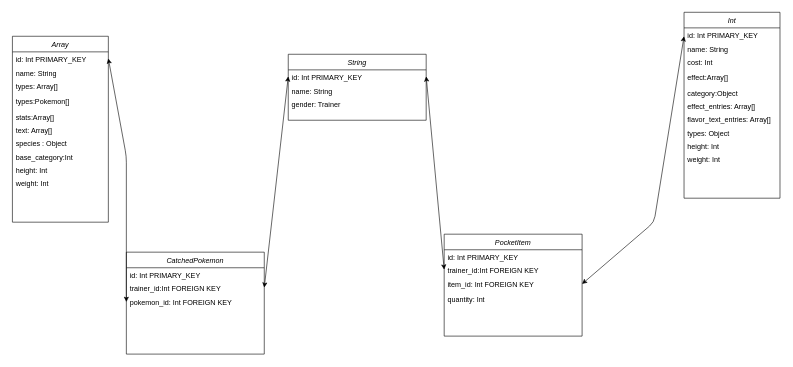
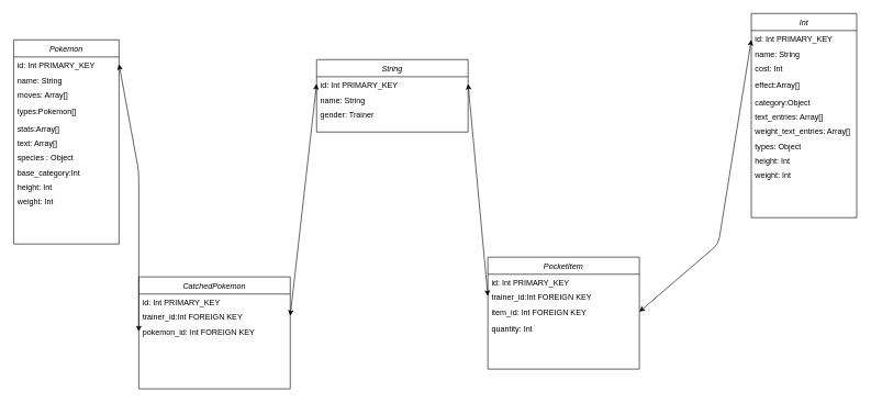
- <mxCell id="2" value="Array" style="swimlane;fontStyle=2;align=center;verticalAlign=top;childLayout=stackLayout;horizontal=1;startSize=26;horizontalStack=0;resizeParent=1;resizeLast=0;collapsible=1;marginBottom=0;rounded=0;shadow=0;strokeWidth=1;" parent="1" vertex="1"><mxGeometry x="20" y="60" width="160" height="310" as="geometry"><mxRectangle x="220" y="120" width="160" height="26" as="alternateBounds" /></mxGeometry></mxCell>
+ <mxCell id="2" value="Pokemon" style="swimlane;fontStyle=2;align=center;verticalAlign=top;childLayout=stackLayout;horizontal=1;startSize=26;horizontalStack=0;resizeParent=1;resizeLast=0;collapsible=1;marginBottom=0;rounded=0;shadow=0;strokeWidth=1;" parent="1" vertex="1"><mxGeometry x="20" y="60" width="160" height="310" as="geometry"><mxRectangle x="220" y="120" width="160" height="26" as="alternateBounds" /></mxGeometry></mxCell>
- <mxCell id="5" value="types: Array[]" style="text;align=left;verticalAlign=top;spacingLeft=4;spacingRight=4;overflow=hidden;rotatable=0;points=[[0,0.5],[1,0.5]];portConstraint=eastwest;" parent="2" vertex="1"><mxGeometry y="70" width="160" height="26" as="geometry" /></mxCell>
+ <mxCell id="5" value="moves: Array[]" style="text;align=left;verticalAlign=top;spacingLeft=4;spacingRight=4;overflow=hidden;rotatable=0;points=[[0,0.5],[1,0.5]];portConstraint=eastwest;" parent="2" vertex="1"><mxGeometry y="70" width="160" height="26" as="geometry" /></mxCell>
- <mxCell id="19" value="effect_entries: Array[]" style="text;align=left;verticalAlign=top;spacingLeft=4;spacingRight=4;overflow=hidden;rotatable=0;points=[[0,0.5],[1,0.5]];portConstraint=eastwest;rounded=0;shadow=0;html=0;" vertex="1" parent="13"><mxGeometry y="144" width="160" height="22" as="geometry" /></mxCell>
+ <mxCell id="19" value="text_entries: Array[]" style="text;align=left;verticalAlign=top;spacingLeft=4;spacingRight=4;overflow=hidden;rotatable=0;points=[[0,0.5],[1,0.5]];portConstraint=eastwest;rounded=0;shadow=0;html=0;" vertex="1" parent="13"><mxGeometry y="144" width="160" height="22" as="geometry" /></mxCell>
- <mxCell id="20" value="flavor_text_entries: Array[]" style="text;align=left;verticalAlign=top;spacingLeft=4;spacingRight=4;overflow=hidden;rotatable=0;points=[[0,0.5],[1,0.5]];portConstraint=eastwest;rounded=0;shadow=0;html=0;" vertex="1" parent="13"><mxGeometry y="166" width="160" height="22" as="geometry" /></mxCell>
+ <mxCell id="20" value="weight_text_entries: Array[]" style="text;align=left;verticalAlign=top;spacingLeft=4;spacingRight=4;overflow=hidden;rotatable=0;points=[[0,0.5],[1,0.5]];portConstraint=eastwest;rounded=0;shadow=0;html=0;" vertex="1" parent="13"><mxGeometry y="166" width="160" height="22" as="geometry" /></mxCell>
